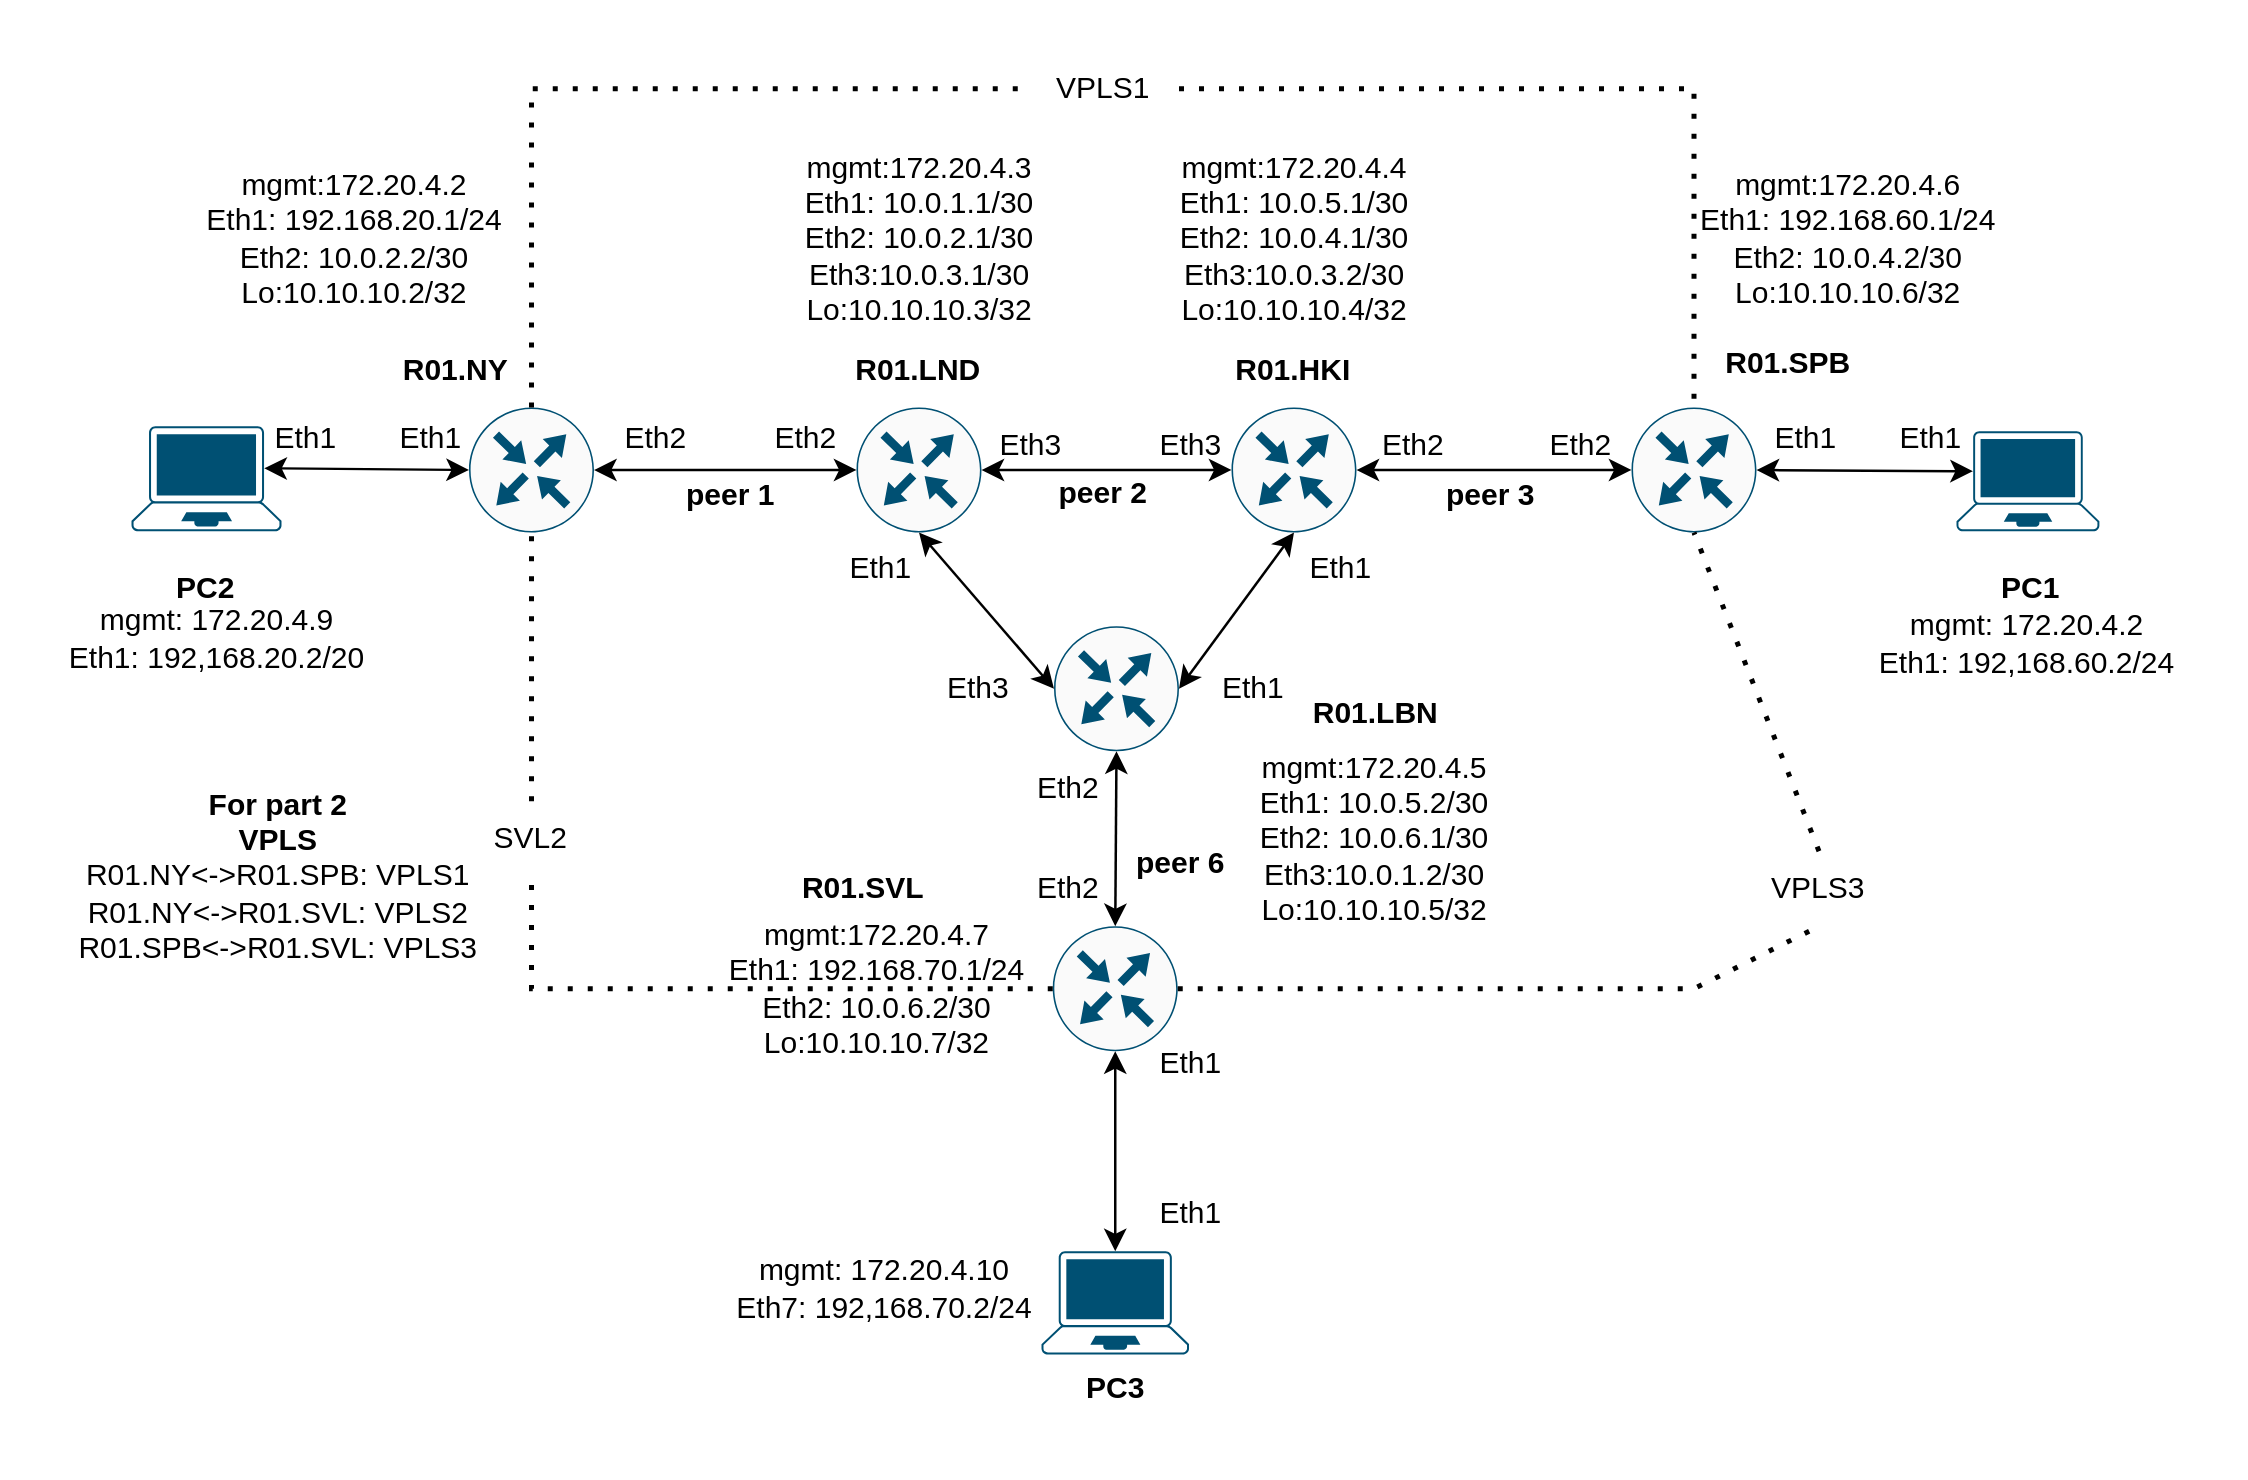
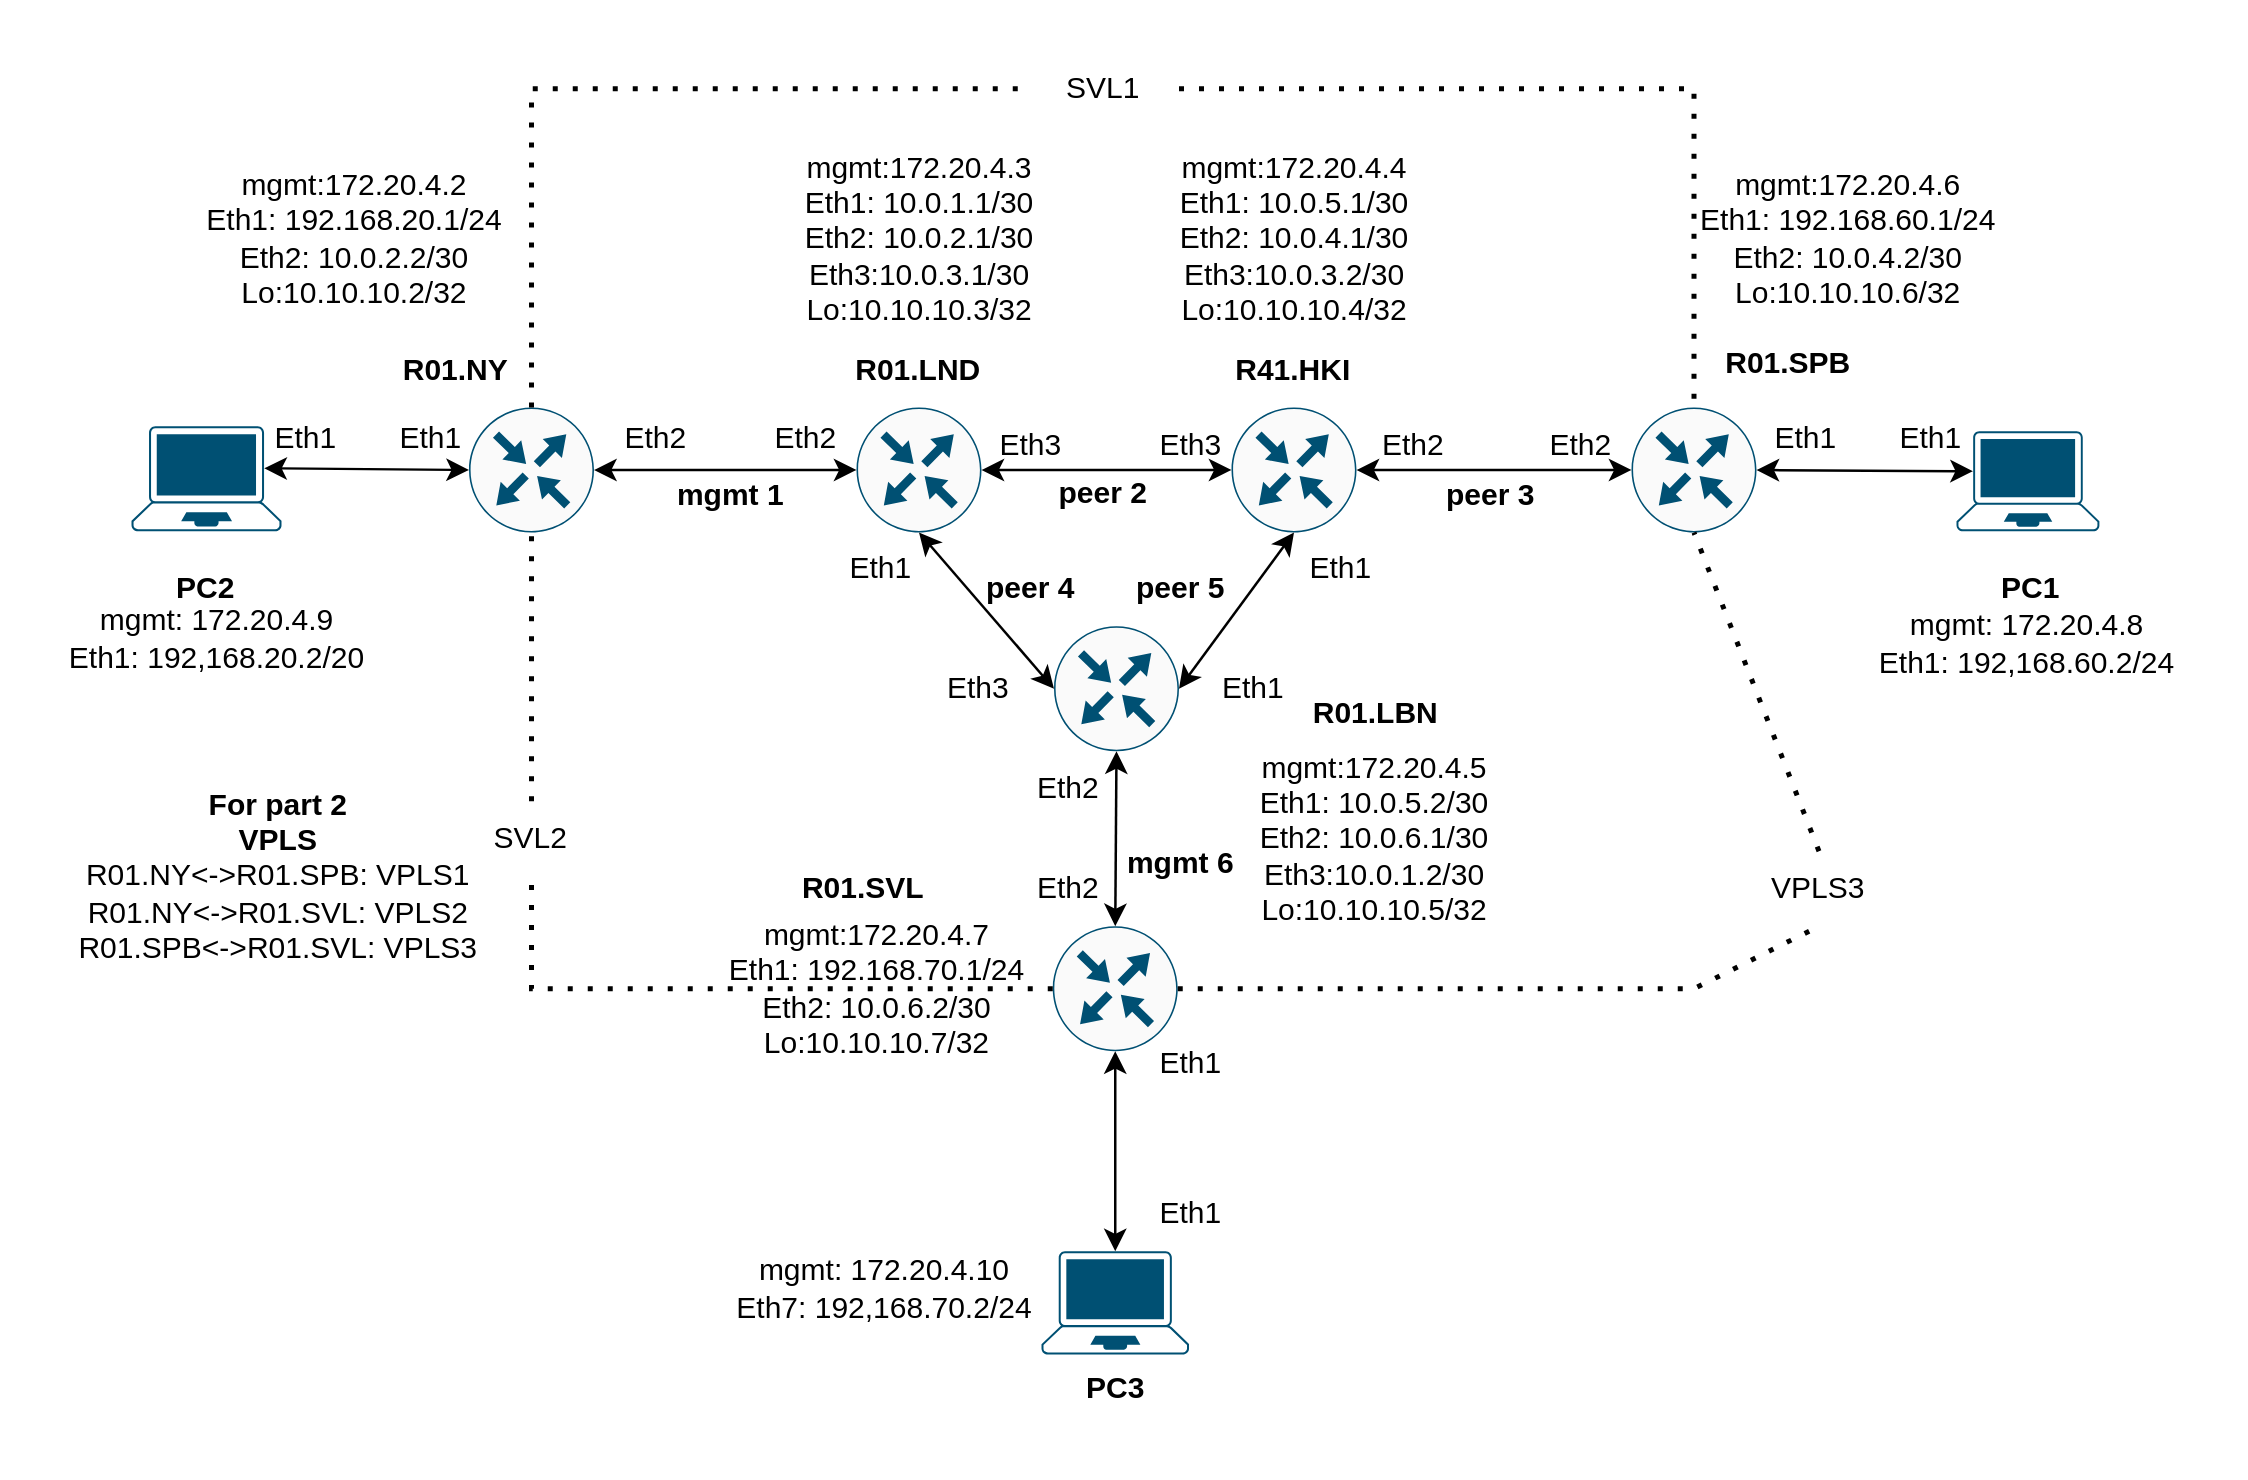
- <mxCell id="71" value="VPLS1" style="text;html=1;strokeColor=none;fillColor=none;align=center;verticalAlign=middle;whiteSpace=wrap;rounded=0;" vertex="1" parent="1"><mxGeometry x="411" y="20" width="60" height="30" as="geometry" /></mxCell>
+ <mxCell id="71" value="SVL1" style="text;html=1;strokeColor=none;fillColor=none;align=center;verticalAlign=middle;whiteSpace=wrap;rounded=0;" vertex="1" parent="1"><mxGeometry x="411" y="20" width="60" height="30" as="geometry" /></mxCell>
- <mxCell id="22" value="&lt;b&gt;R01.HKI&lt;/b&gt;" style="text;html=1;strokeColor=none;fillColor=none;align=center;verticalAlign=middle;whiteSpace=wrap;rounded=0;" parent="1" vertex="1"><mxGeometry x="487" y="132.5" width="60" height="30" as="geometry" /></mxCell>
+ <mxCell id="22" value="&lt;b&gt;R41.HKI&lt;/b&gt;" style="text;html=1;strokeColor=none;fillColor=none;align=center;verticalAlign=middle;whiteSpace=wrap;rounded=0;" parent="1" vertex="1"><mxGeometry x="487" y="132.5" width="60" height="30" as="geometry" /></mxCell>
- <mxCell id="53" value="peer 1" style="text;html=1;strokeColor=none;fillColor=none;align=center;verticalAlign=middle;whiteSpace=wrap;rounded=0;fontStyle=1" parent="1" vertex="1"><mxGeometry x="262" y="182.5" width="60" height="30" as="geometry" /></mxCell>
+ <mxCell id="53" value="mgmt 1" style="text;html=1;strokeColor=none;fillColor=none;align=center;verticalAlign=middle;whiteSpace=wrap;rounded=0;fontStyle=1" parent="1" vertex="1"><mxGeometry x="262" y="182.5" width="60" height="30" as="geometry" /></mxCell>
+ <mxCell id="57" value="peer 4" style="text;html=1;strokeColor=none;fillColor=none;align=center;verticalAlign=middle;whiteSpace=wrap;rounded=0;fontStyle=1" parent="1" vertex="1"><mxGeometry x="382" y="220" width="60" height="30" as="geometry" /></mxCell>
+ <mxCell id="56" value="peer 5" style="text;html=1;strokeColor=none;fillColor=none;align=center;verticalAlign=middle;whiteSpace=wrap;rounded=0;fontStyle=1" parent="1" vertex="1"><mxGeometry x="442" y="220" width="60" height="30" as="geometry" /></mxCell>
- <mxCell id="60" value="mgmt: 172.20.4.2&lt;br&gt;Eth1: 192,168.60.2/24" style="text;html=1;strokeColor=none;fillColor=none;align=center;verticalAlign=middle;whiteSpace=wrap;rounded=0;" vertex="1" parent="1"><mxGeometry x="744.95" y="242" width="131.25" height="30" as="geometry" /></mxCell>
+ <mxCell id="60" value="mgmt: 172.20.4.8&lt;br&gt;Eth1: 192,168.60.2/24" style="text;html=1;strokeColor=none;fillColor=none;align=center;verticalAlign=middle;whiteSpace=wrap;rounded=0;" vertex="1" parent="1"><mxGeometry x="744.95" y="242" width="131.25" height="30" as="geometry" /></mxCell>
- <mxCell id="58" value="peer 6" style="text;html=1;strokeColor=none;fillColor=none;align=center;verticalAlign=middle;whiteSpace=wrap;rounded=0;fontStyle=1" parent="1" vertex="1"><mxGeometry x="442" y="330" width="60" height="30" as="geometry" /></mxCell>
+ <mxCell id="58" value="mgmt 6" style="text;html=1;strokeColor=none;fillColor=none;align=center;verticalAlign=middle;whiteSpace=wrap;rounded=0;fontStyle=1" parent="1" vertex="1"><mxGeometry x="442" y="330" width="60" height="30" as="geometry" /></mxCell>
